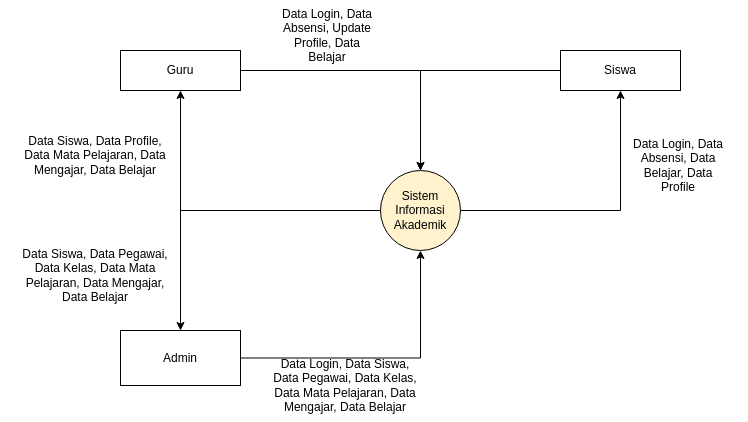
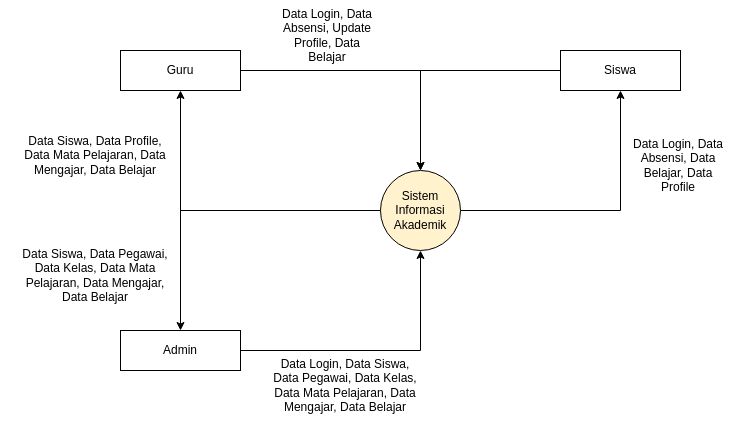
- <mxCell id="11" value="Admin" style="rounded=0;whiteSpace=wrap;html=1;" vertex="1" parent="1"><mxGeometry x="120" y="330" width="120" height="55" as="geometry" /></mxCell>
+ <mxCell id="11" value="Admin" style="rounded=0;whiteSpace=wrap;html=1;" vertex="1" parent="1"><mxGeometry x="120" y="330" width="120" height="40" as="geometry" /></mxCell>
